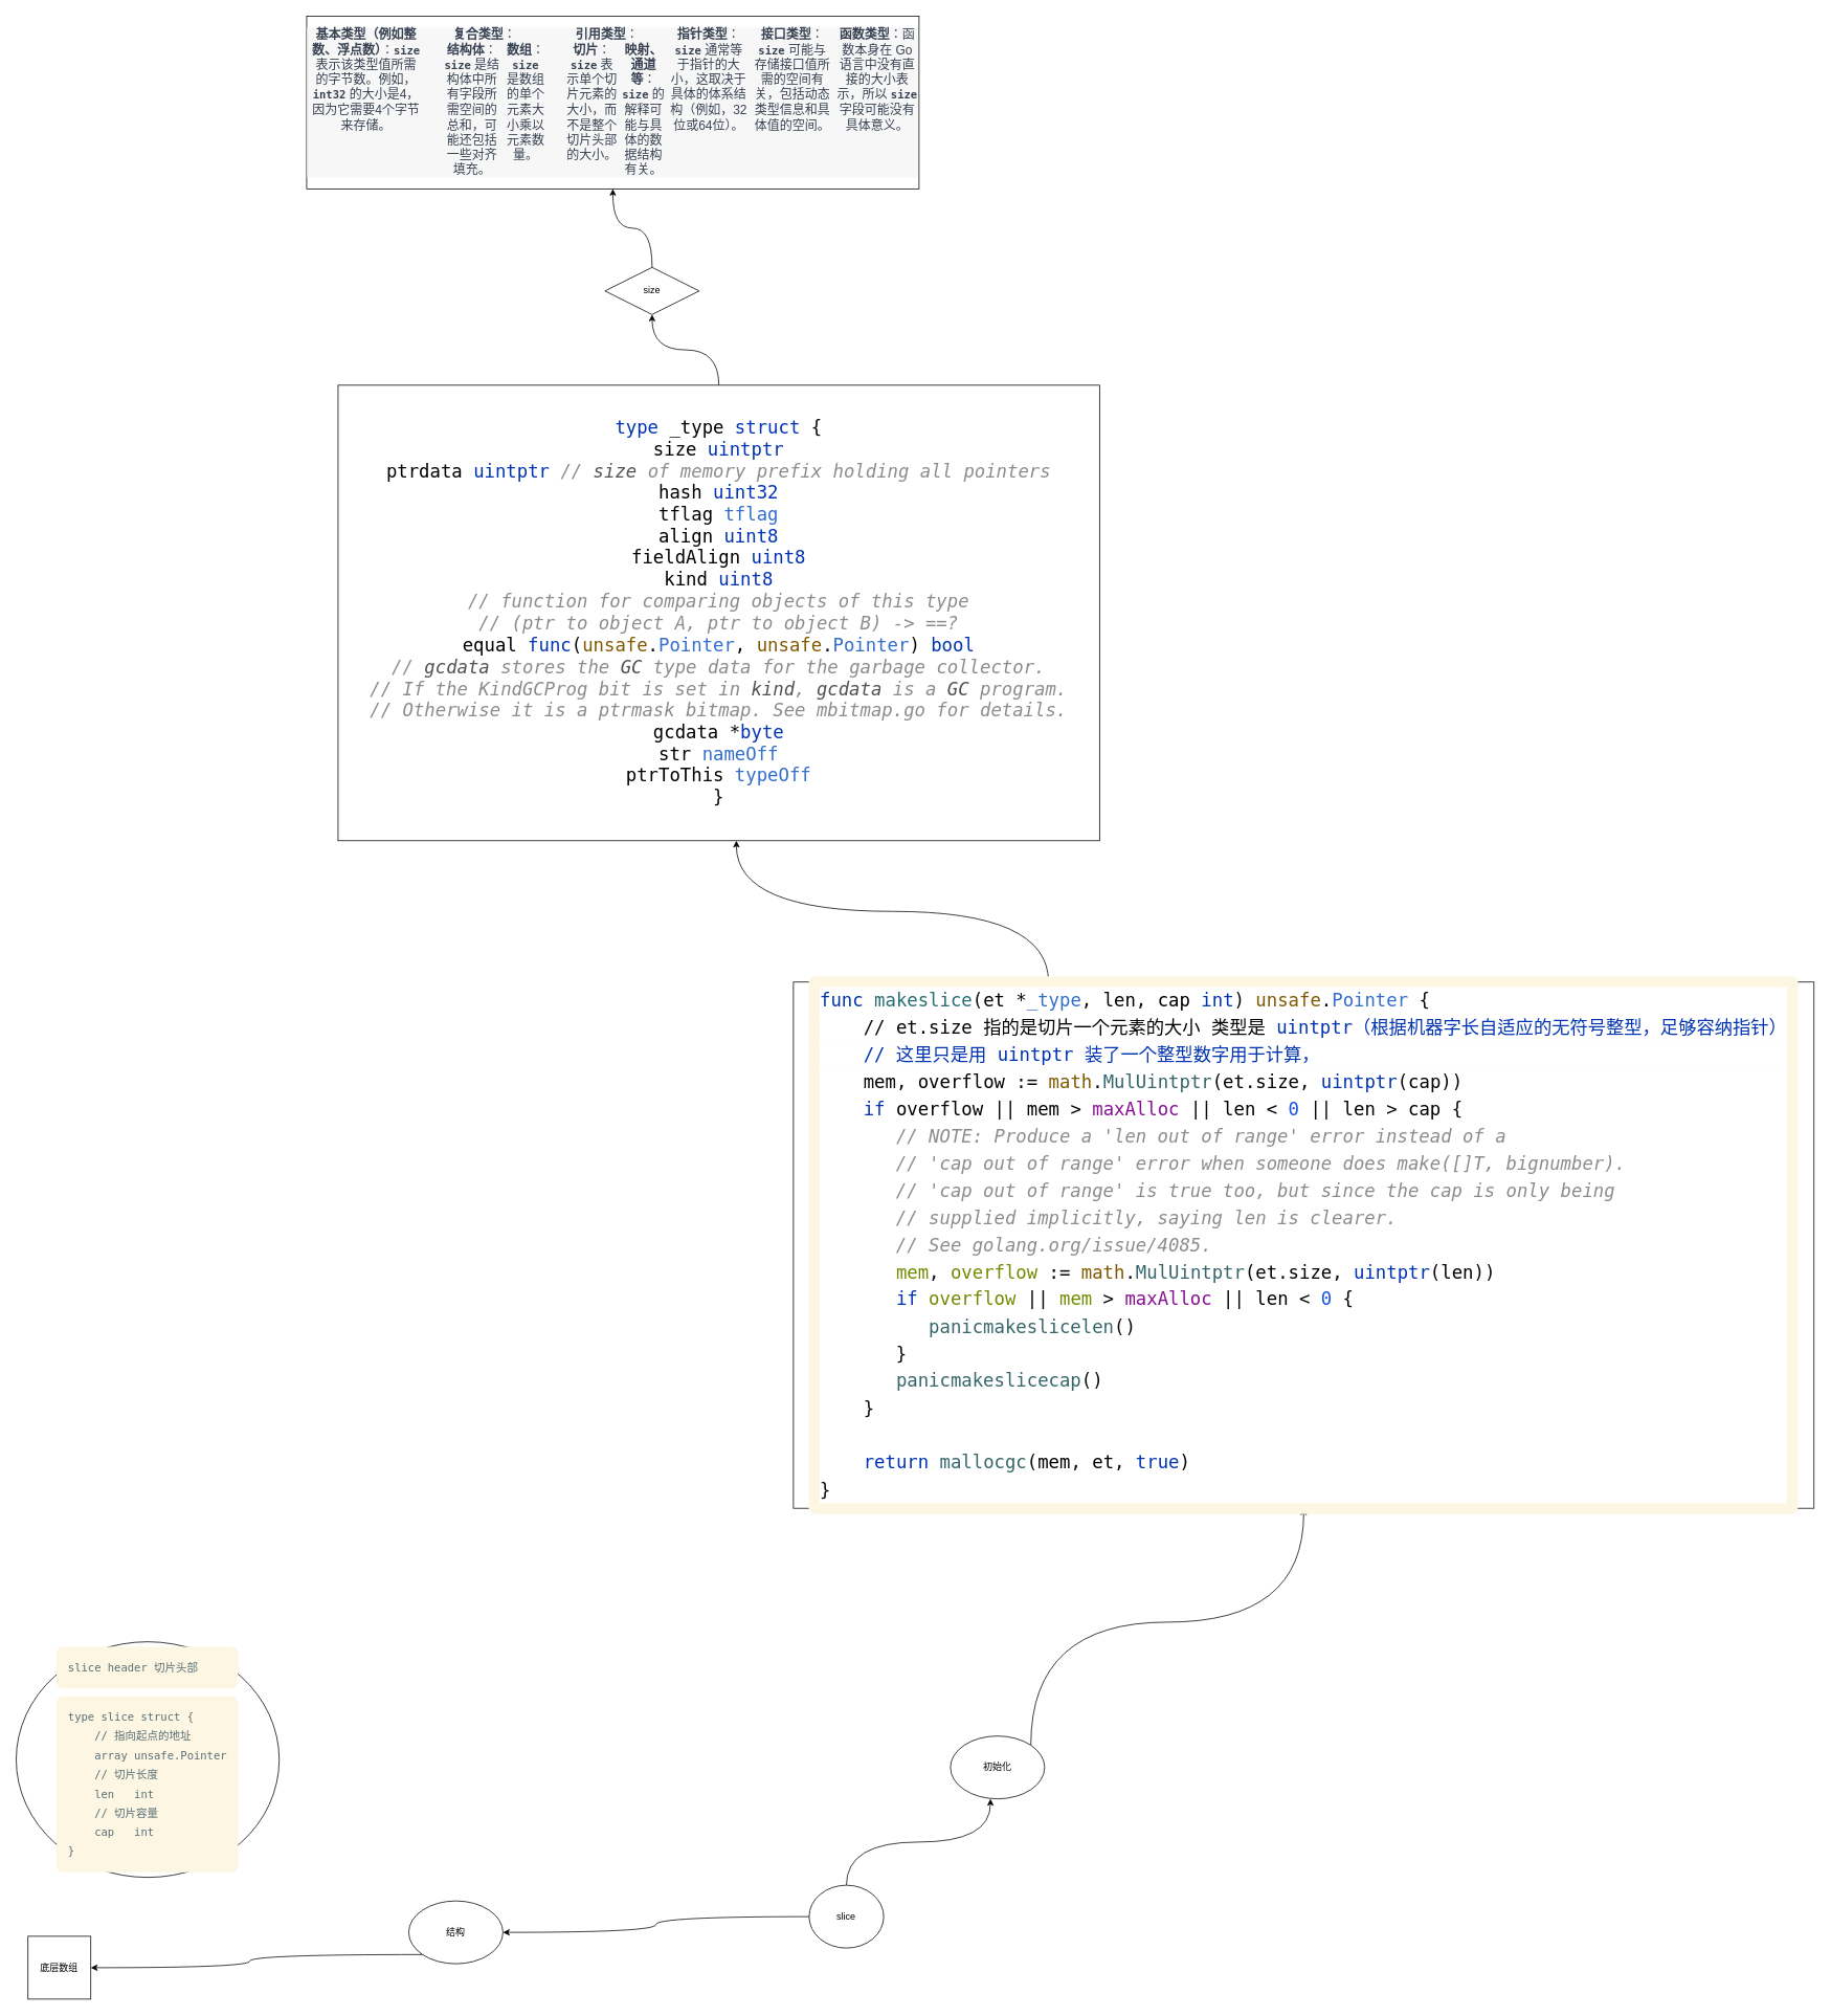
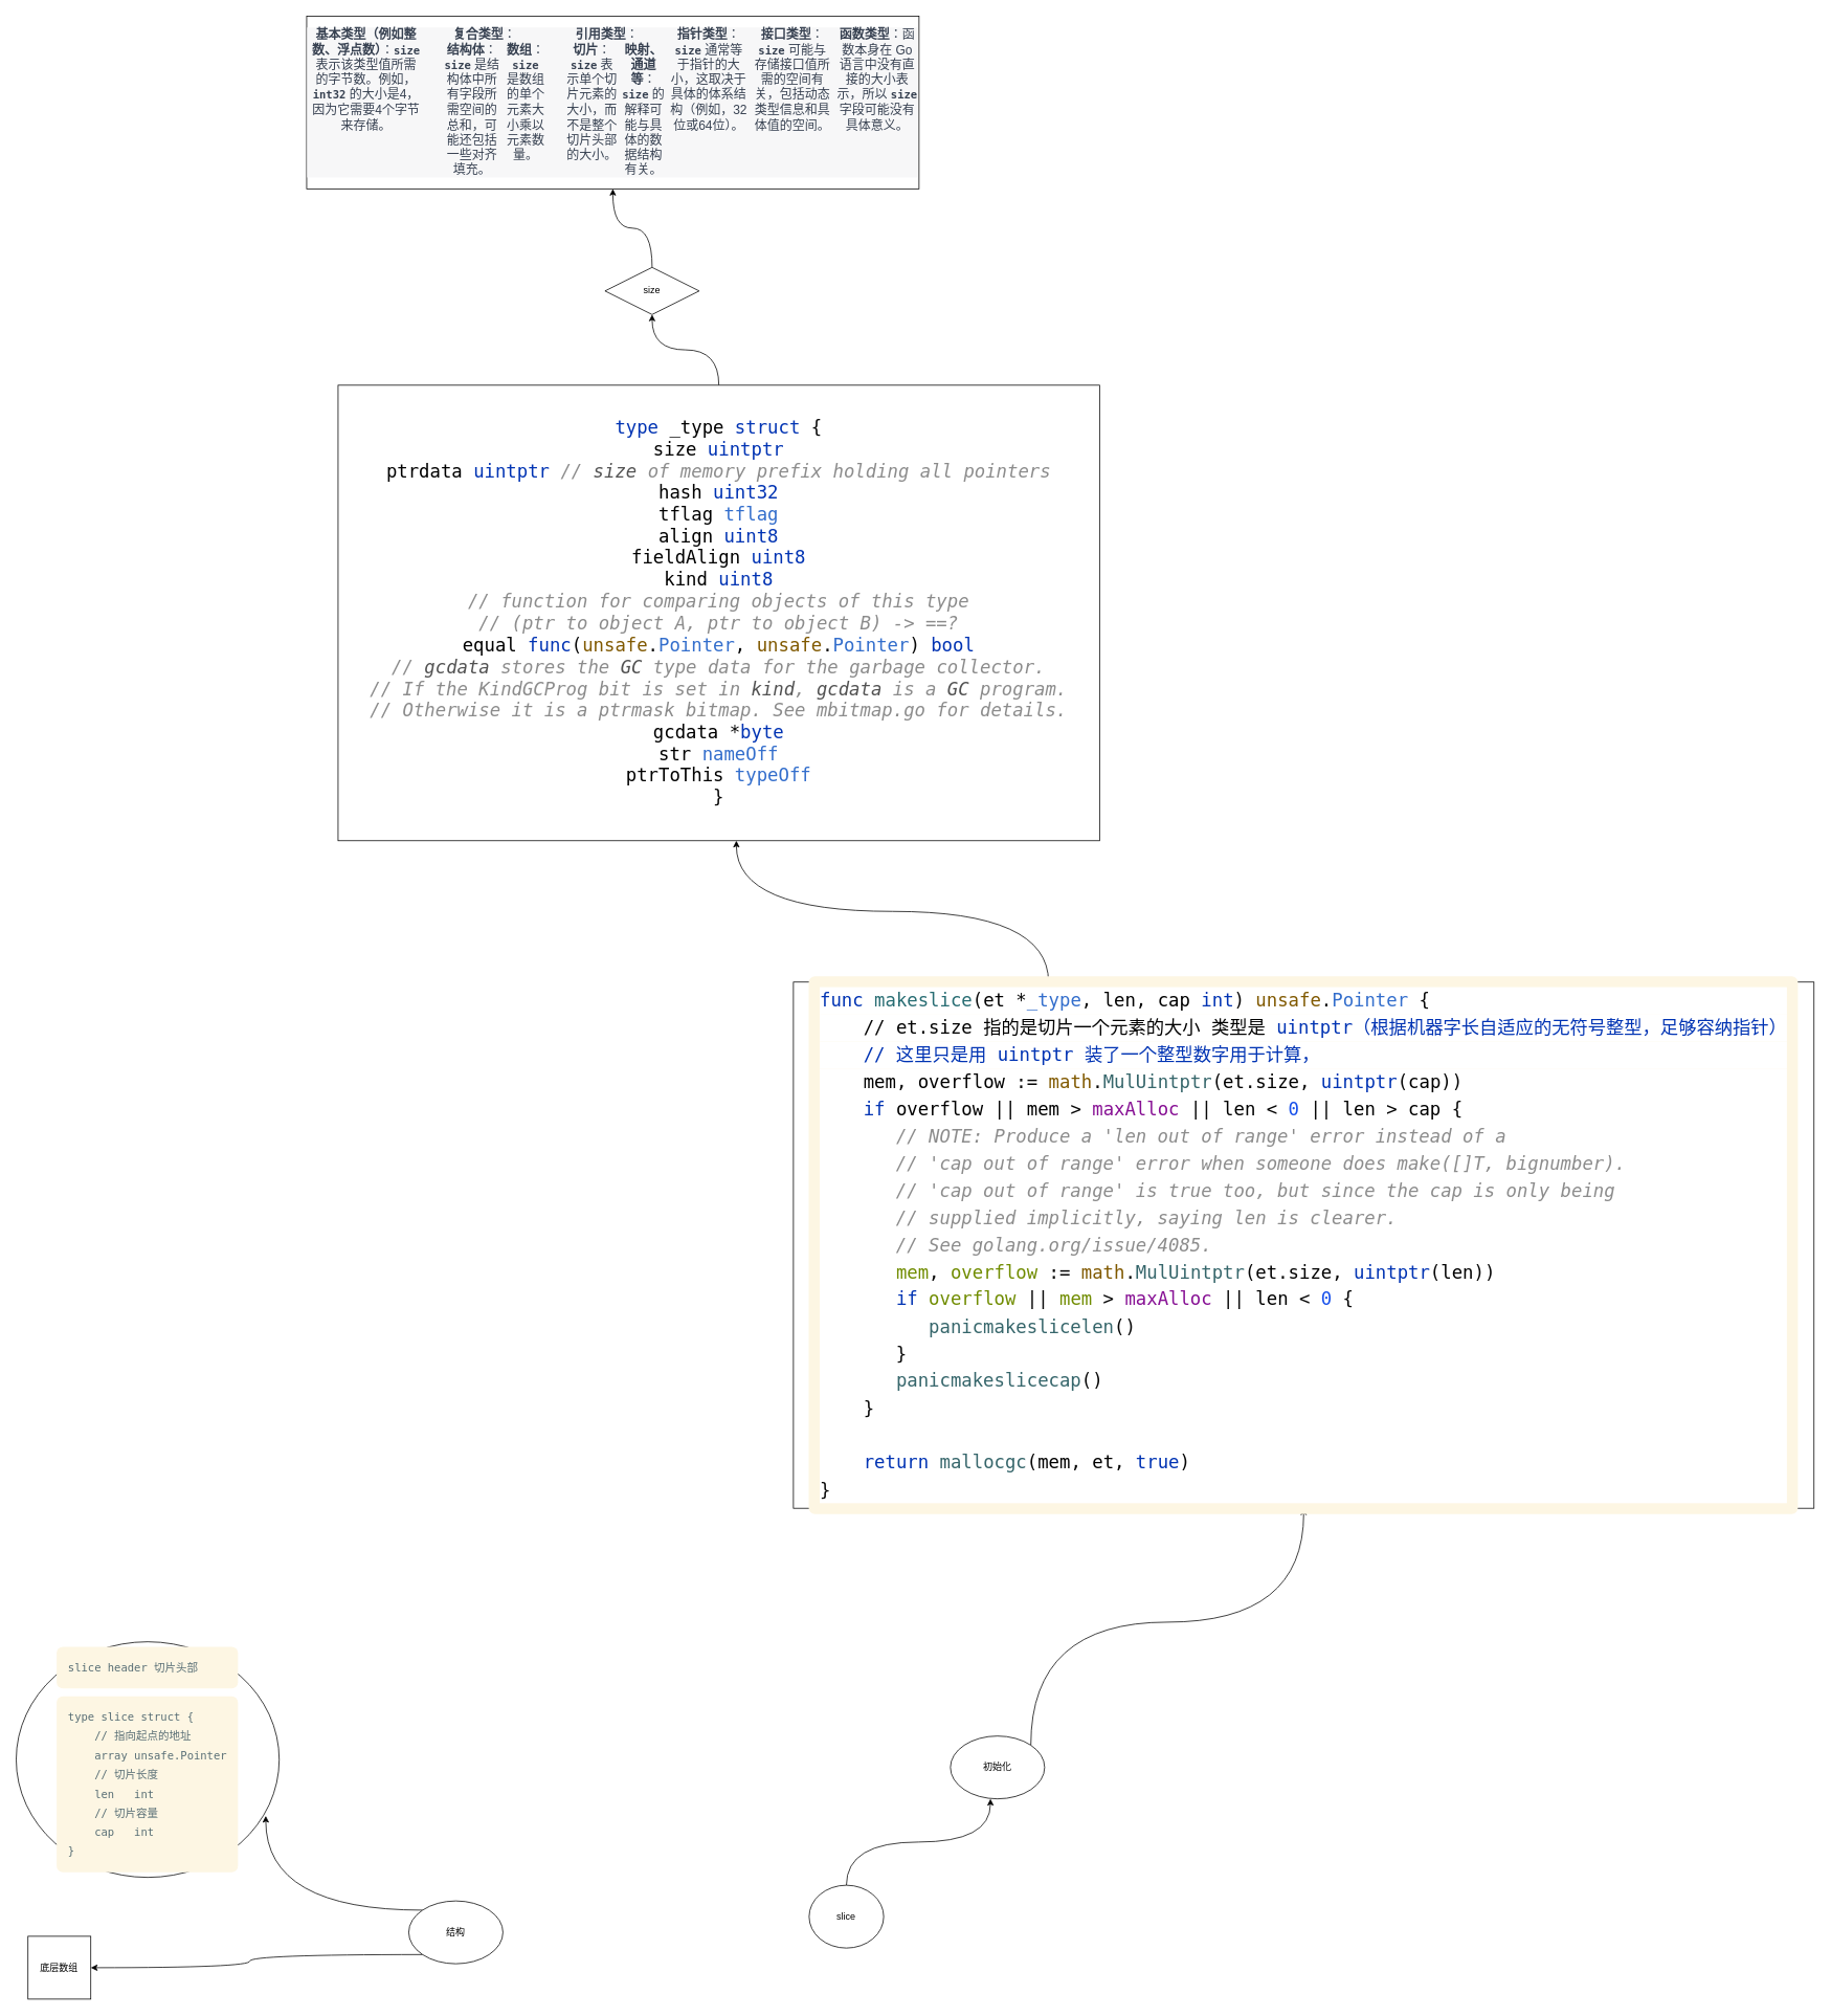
+ <mxCell id="15" style="edgeStyle=orthogonalEdgeStyle;curved=1;orthogonalLoop=1;jettySize=auto;html=1;exitX=0;exitY=0;exitDx=0;exitDy=0;entryX=0.949;entryY=0.739;entryDx=0;entryDy=0;entryPerimeter=0;" edge="1" parent="1" source="17" target="5"><mxGeometry relative="1" as="geometry" /></mxCell>
- <mxCell id="3" style="edgeStyle=orthogonalEdgeStyle;curved=1;orthogonalLoop=1;jettySize=auto;html=1;exitX=0;exitY=0.5;exitDx=0;exitDy=0;entryX=1;entryY=0.5;entryDx=0;entryDy=0;" edge="1" parent="1" source="4" target="17"><mxGeometry relative="1" as="geometry" /></mxCell>
